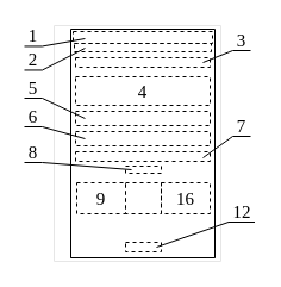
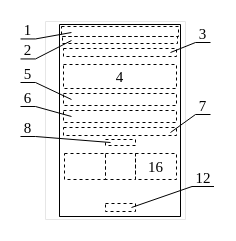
- <mxCell id="44" value="9" style="text;html=1;strokeColor=none;fillColor=none;align=center;verticalAlign=middle;whiteSpace=wrap;rounded=0;fontFamily=Verdana;fontSize=15;" parent="1" vertex="1"><mxGeometry x="65" y="154" width="39" height="24" as="geometry" /></mxCell>
